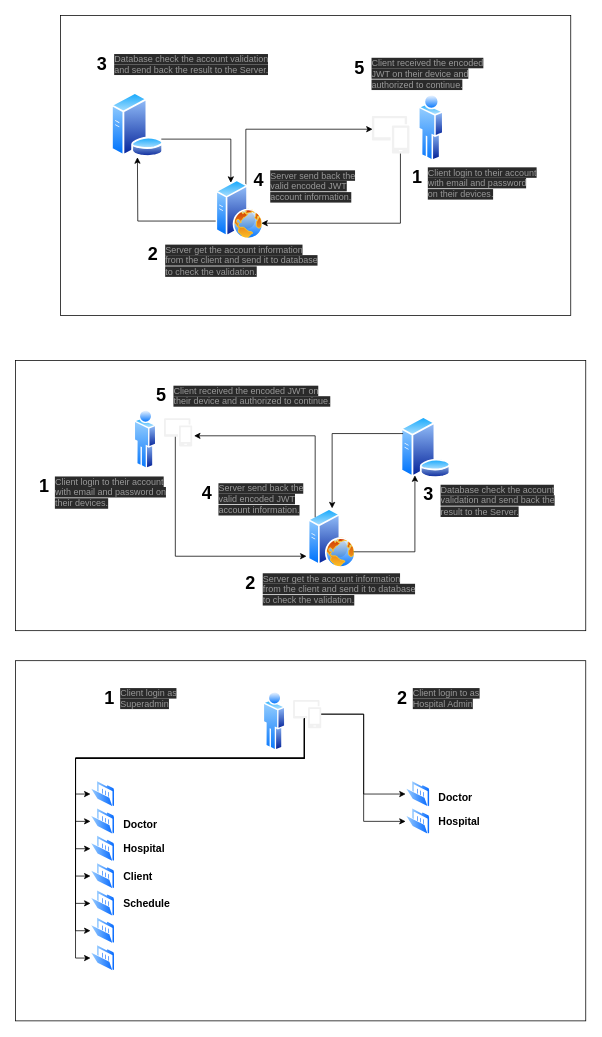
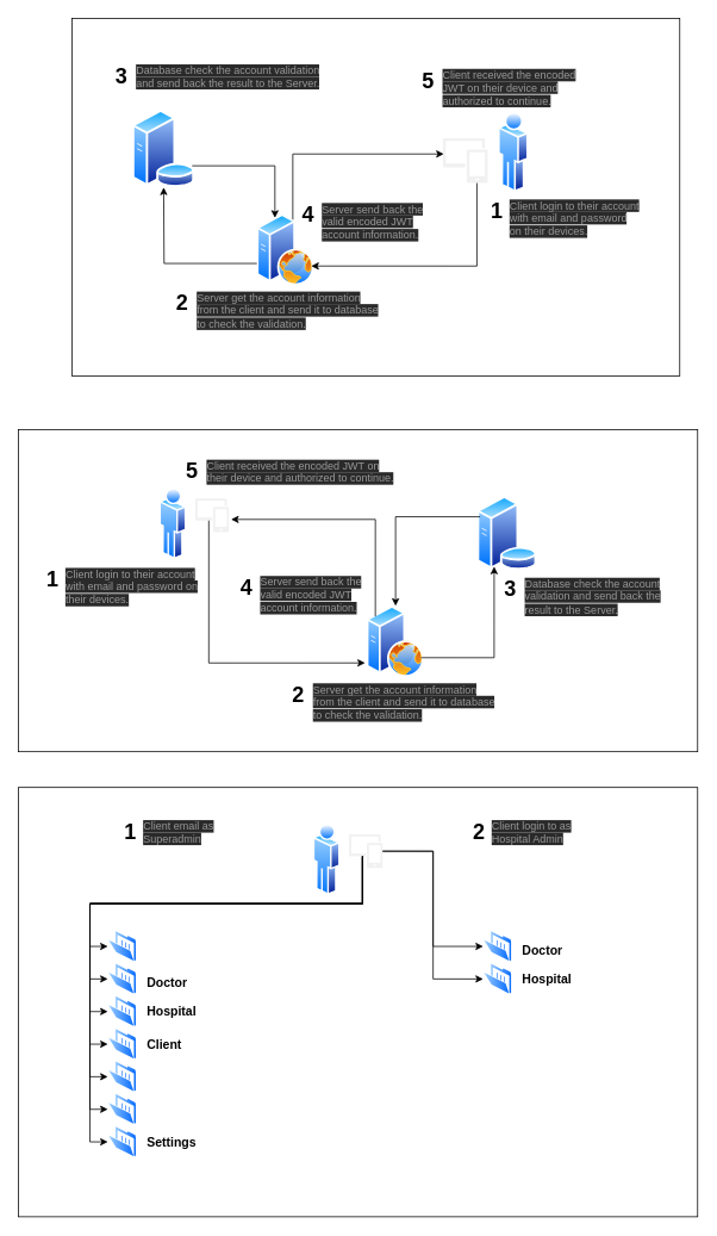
- <mxCell id="40" value="&lt;span style=&quot;color: rgb(153 , 153 , 153) ; font-family: &amp;#34;helvetica&amp;#34; ; font-size: 12px ; font-style: normal ; font-weight: 400 ; letter-spacing: normal ; text-align: center ; text-indent: 0px ; text-transform: none ; word-spacing: 0px ; background-color: rgb(42 , 42 , 42) ; float: none ; display: inline&quot;&gt;Client login as Superadmin&lt;br&gt;&lt;/span&gt;" style="text;whiteSpace=wrap;html=1;align=left;" vertex="1" parent="39"><mxGeometry x="28" y="5.684e-14" width="82" height="40" as="geometry" /></mxCell>
+ <mxCell id="40" value="&lt;span style=&quot;color: rgb(153 , 153 , 153) ; font-family: &amp;#34;helvetica&amp;#34; ; font-size: 12px ; font-style: normal ; font-weight: 400 ; letter-spacing: normal ; text-align: center ; text-indent: 0px ; text-transform: none ; word-spacing: 0px ; background-color: rgb(42 , 42 , 42) ; float: none ; display: inline&quot;&gt;Client email as Superadmin&lt;br&gt;&lt;/span&gt;" style="text;whiteSpace=wrap;html=1;align=left;" vertex="1" parent="39"><mxGeometry x="28" y="5.684e-14" width="82" height="40" as="geometry" /></mxCell>
- <mxCell id="33" value="Schedule" style="text;strokeColor=none;fillColor=none;html=1;fontSize=14;fontStyle=1;verticalAlign=middle;align=left;" vertex="1" parent="23"><mxGeometry x="42.499" y="149.357" width="70.831" height="29.143" as="geometry" /></mxCell>
+ <mxCell id="35" value="Settings" style="text;strokeColor=none;fillColor=none;html=1;fontSize=14;fontStyle=1;verticalAlign=middle;align=left;" vertex="1" parent="23"><mxGeometry x="42.499" y="222.214" width="70.831" height="29.143" as="geometry" /></mxCell>
